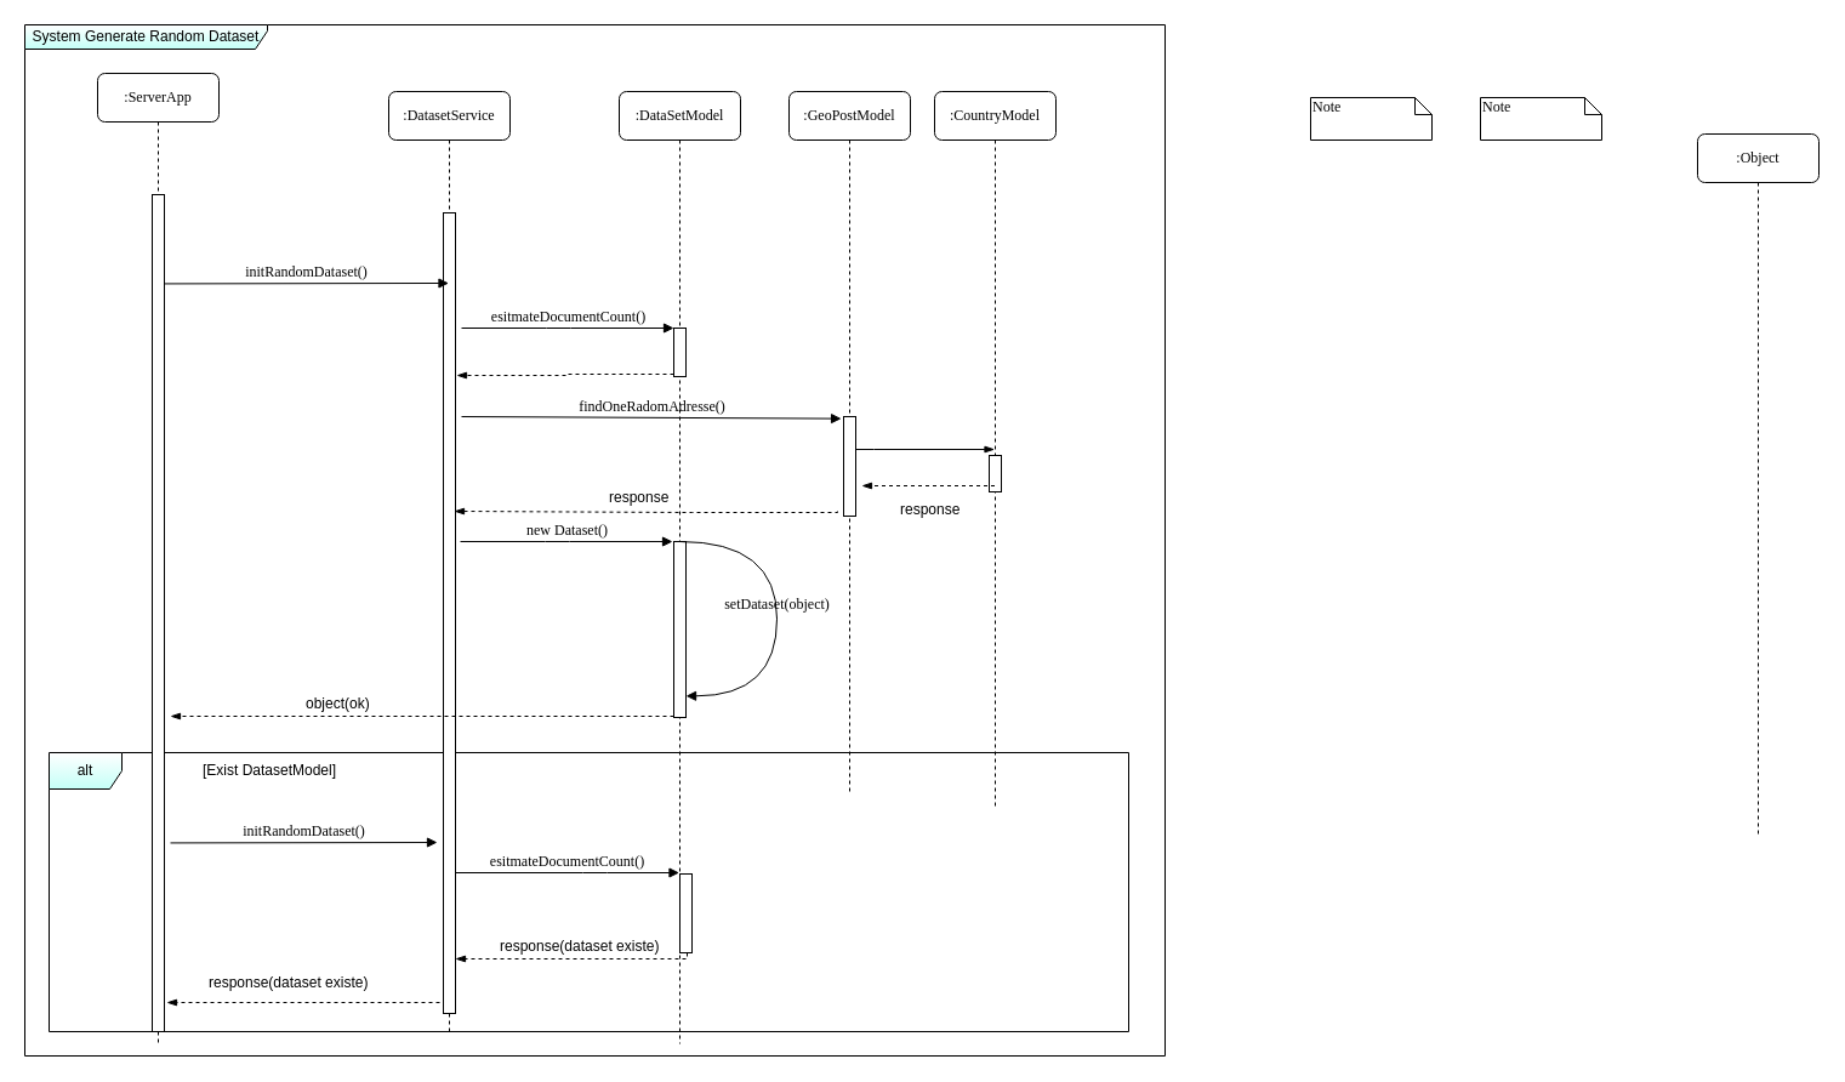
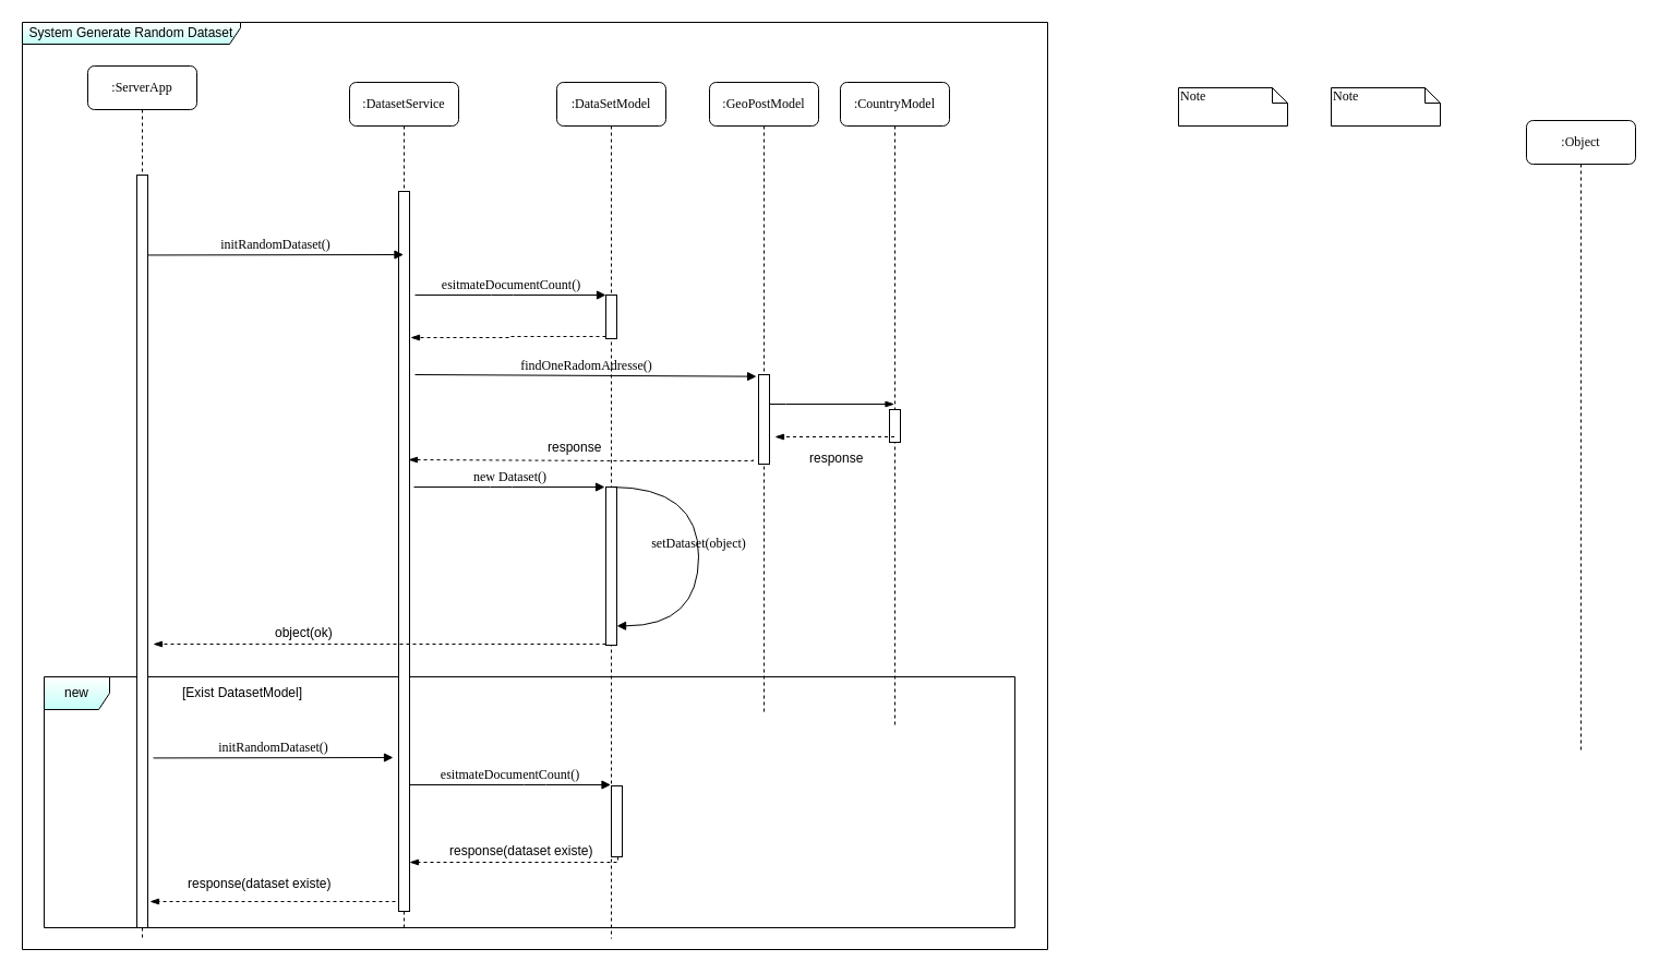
- <mxCell id="3" value="alt" style="shape=umlFrame;whiteSpace=wrap;html=1;gradientColor=#C4FFF7;" parent="1" vertex="1"><mxGeometry x="40" y="620" width="890" height="230" as="geometry" /></mxCell>
+ <mxCell id="3" value="new" style="shape=umlFrame;whiteSpace=wrap;html=1;gradientColor=#C4FFF7;" parent="1" vertex="1"><mxGeometry x="40" y="620" width="890" height="230" as="geometry" /></mxCell>
